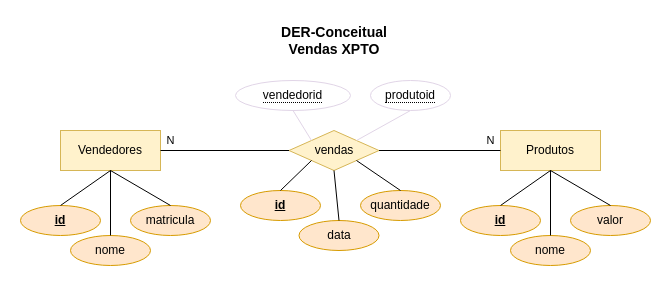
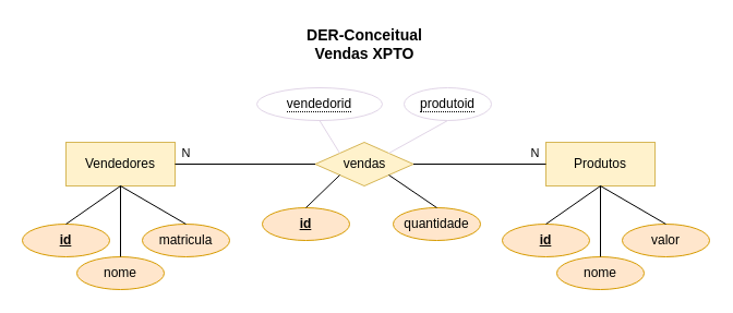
- <mxCell id="20" style="rounded=0;orthogonalLoop=1;jettySize=auto;html=1;exitX=0.5;exitY=0;exitDx=0;exitDy=0;entryX=0.5;entryY=1;entryDx=0;entryDy=0;endArrow=none;endFill=0;" edge="1" parent="1" source="13" target="5"><mxGeometry relative="1" as="geometry" /></mxCell>
- <mxCell id="13" value="data" style="ellipse;whiteSpace=wrap;html=1;align=center;fillColor=#ffe6cc;strokeColor=#d79b00;" vertex="1" parent="1"><mxGeometry x="298.5" y="220" width="80" height="30" as="geometry" /></mxCell>
